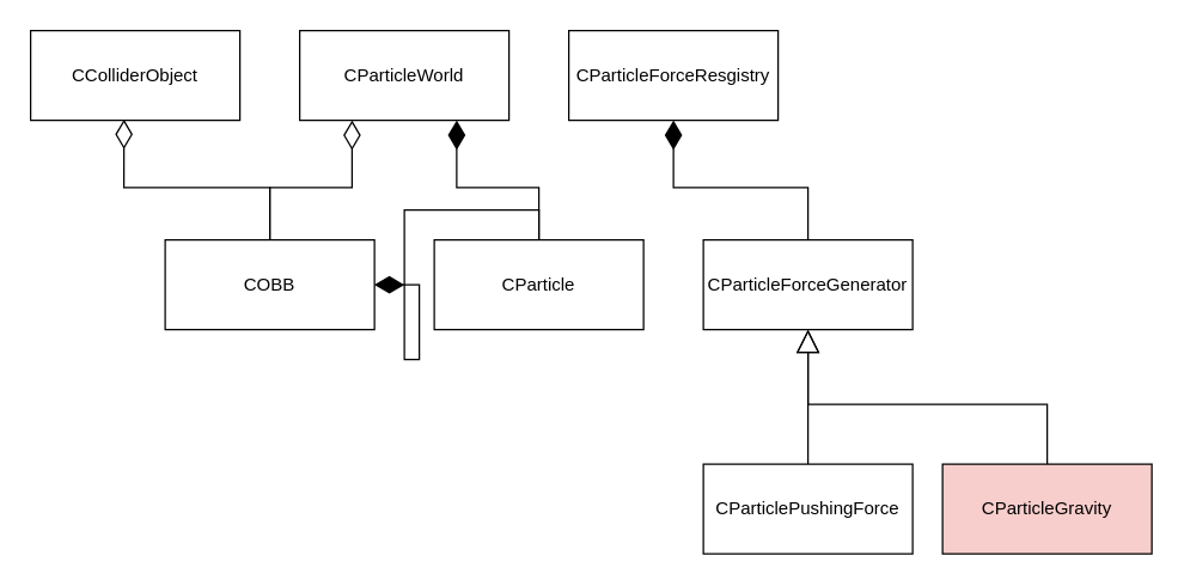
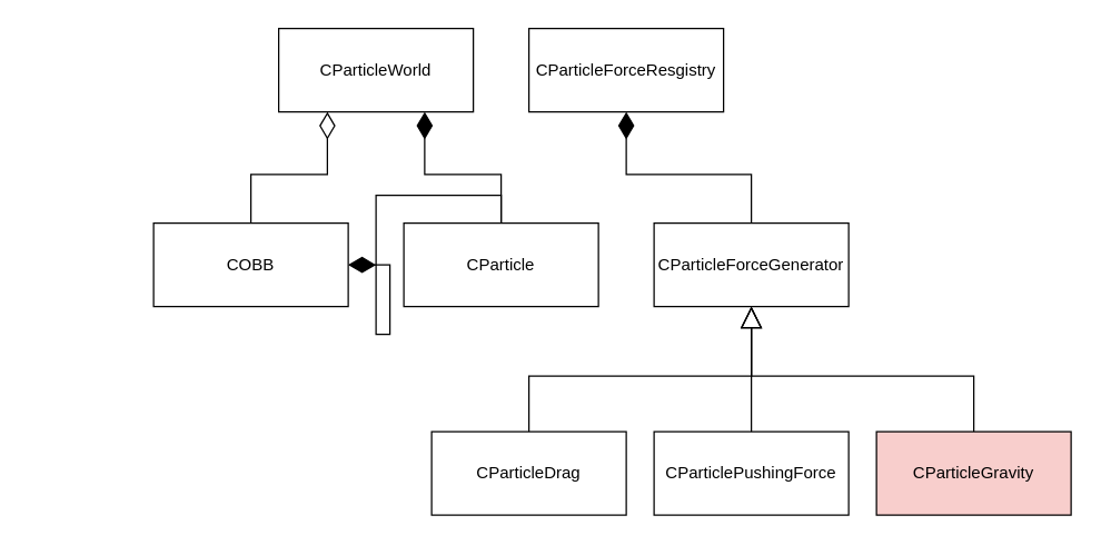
- <mxCell id="5" value="CColliderObject" style="rounded=0;whiteSpace=wrap;html=1;" vertex="1" parent="1"><mxGeometry x="20" y="20" width="140" height="60" as="geometry" /></mxCell>
- <mxCell id="3" style="edgeStyle=orthogonalEdgeStyle;rounded=0;orthogonalLoop=1;jettySize=auto;html=1;exitX=0.5;exitY=0;exitDx=0;exitDy=0;entryX=0.446;entryY=0.99;entryDx=0;entryDy=0;entryPerimeter=0;endArrow=diamondThin;endFill=0;endSize=17;startSize=5;" edge="1" parent="1" source="4" target="5"><mxGeometry relative="1" as="geometry" /></mxCell>
+ <mxCell id="12" style="edgeStyle=orthogonalEdgeStyle;rounded=0;orthogonalLoop=1;jettySize=auto;html=1;exitX=0.5;exitY=0;exitDx=0;exitDy=0;entryX=0.5;entryY=1;entryDx=0;entryDy=0;startSize=5;endArrow=block;endFill=0;endSize=13;" edge="1" parent="1" source="13" target="11"><mxGeometry relative="1" as="geometry" /></mxCell>
+ <mxCell id="13" value="CParticleDrag" style="rounded=0;whiteSpace=wrap;html=1;" vertex="1" parent="1"><mxGeometry x="310" y="310" width="140" height="60" as="geometry" /></mxCell>
